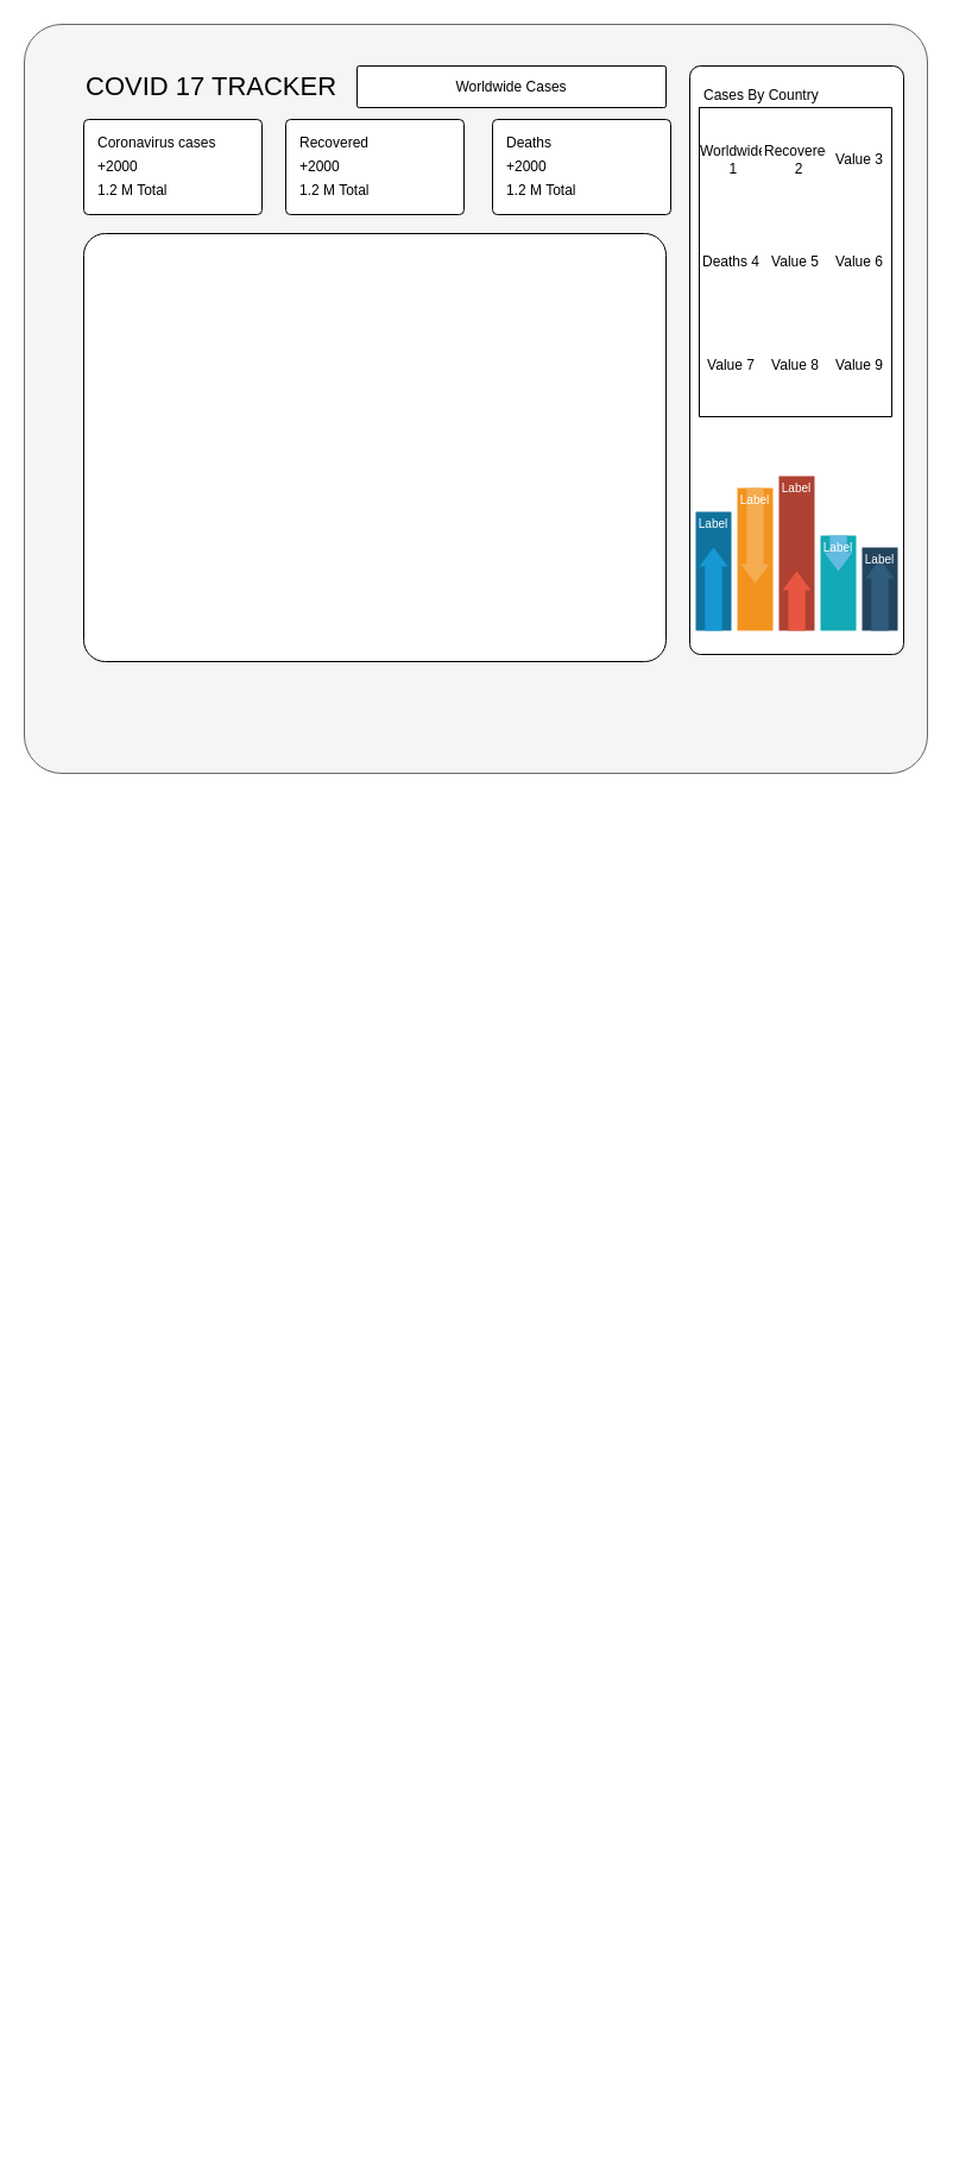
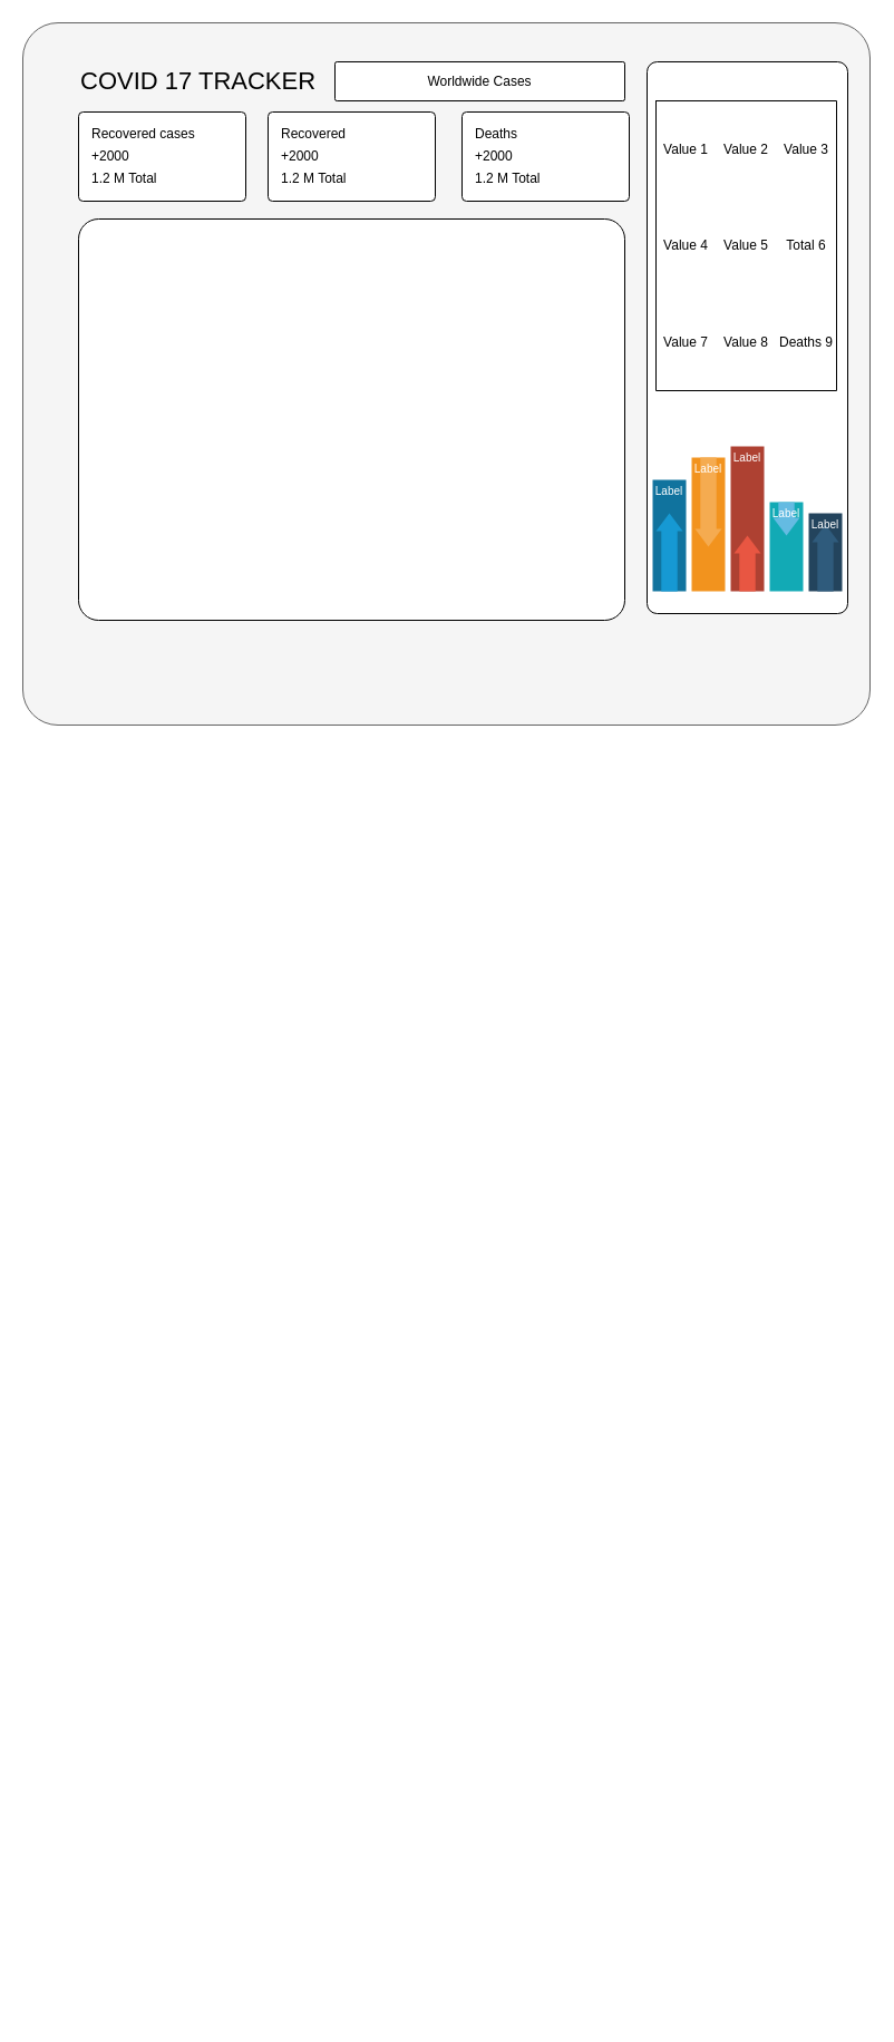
- <mxCell id="21" value="Cases By Country" style="text;html=1;strokeColor=none;fillColor=none;align=left;verticalAlign=middle;whiteSpace=wrap;rounded=0;" vertex="1" parent="1"><mxGeometry x="590" y="70" width="160" height="20" as="geometry" /></mxCell>
- <mxCell id="7" value="Coronavirus cases" style="text;html=1;strokeColor=none;fillColor=none;align=left;verticalAlign=middle;whiteSpace=wrap;rounded=0;imageAlign=left;" vertex="1" parent="1"><mxGeometry x="80" y="110" width="130" height="20" as="geometry" /></mxCell>
+ <mxCell id="7" value="Recovered cases" style="text;html=1;strokeColor=none;fillColor=none;align=left;verticalAlign=middle;whiteSpace=wrap;rounded=0;imageAlign=left;" vertex="1" parent="1"><mxGeometry x="80" y="110" width="130" height="20" as="geometry" /></mxCell>
- <mxCell id="40" value="Worldwide 1" style="shape=partialRectangle;html=1;whiteSpace=wrap;connectable=0;fillColor=none;top=0;left=0;bottom=0;right=0;overflow=hidden;" vertex="1" parent="39"><mxGeometry width="54" height="87" as="geometry" /></mxCell>
+ <mxCell id="40" value="Value 1" style="shape=partialRectangle;html=1;whiteSpace=wrap;connectable=0;fillColor=none;top=0;left=0;bottom=0;right=0;overflow=hidden;" vertex="1" parent="39"><mxGeometry width="54" height="87" as="geometry" /></mxCell>
- <mxCell id="41" value="Recovered 2" style="shape=partialRectangle;html=1;whiteSpace=wrap;connectable=0;fillColor=none;top=0;left=0;bottom=0;right=0;overflow=hidden;" vertex="1" parent="39"><mxGeometry x="54" width="54" height="87" as="geometry" /></mxCell>
+ <mxCell id="41" value="Value 2" style="shape=partialRectangle;html=1;whiteSpace=wrap;connectable=0;fillColor=none;top=0;left=0;bottom=0;right=0;overflow=hidden;" vertex="1" parent="39"><mxGeometry x="54" width="54" height="87" as="geometry" /></mxCell>
- <mxCell id="44" value="Deaths 4" style="shape=partialRectangle;html=1;whiteSpace=wrap;connectable=0;fillColor=none;top=0;left=0;bottom=0;right=0;overflow=hidden;" vertex="1" parent="43"><mxGeometry width="54" height="86" as="geometry" /></mxCell>
+ <mxCell id="44" value="Value 4" style="shape=partialRectangle;html=1;whiteSpace=wrap;connectable=0;fillColor=none;top=0;left=0;bottom=0;right=0;overflow=hidden;" vertex="1" parent="43"><mxGeometry width="54" height="86" as="geometry" /></mxCell>
- <mxCell id="46" value="Value 6" style="shape=partialRectangle;html=1;whiteSpace=wrap;connectable=0;fillColor=none;top=0;left=0;bottom=0;right=0;overflow=hidden;" vertex="1" parent="43"><mxGeometry x="108" width="54" height="86" as="geometry" /></mxCell>
+ <mxCell id="46" value="Total 6" style="shape=partialRectangle;html=1;whiteSpace=wrap;connectable=0;fillColor=none;top=0;left=0;bottom=0;right=0;overflow=hidden;" vertex="1" parent="43"><mxGeometry x="108" width="54" height="86" as="geometry" /></mxCell>
- <mxCell id="50" value="Value 9" style="shape=partialRectangle;html=1;whiteSpace=wrap;connectable=0;fillColor=none;top=0;left=0;bottom=0;right=0;overflow=hidden;" vertex="1" parent="47"><mxGeometry x="108" width="54" height="87" as="geometry" /></mxCell>
+ <mxCell id="50" value="Deaths 9" style="shape=partialRectangle;html=1;whiteSpace=wrap;connectable=0;fillColor=none;top=0;left=0;bottom=0;right=0;overflow=hidden;" vertex="1" parent="47"><mxGeometry x="108" width="54" height="87" as="geometry" /></mxCell>
